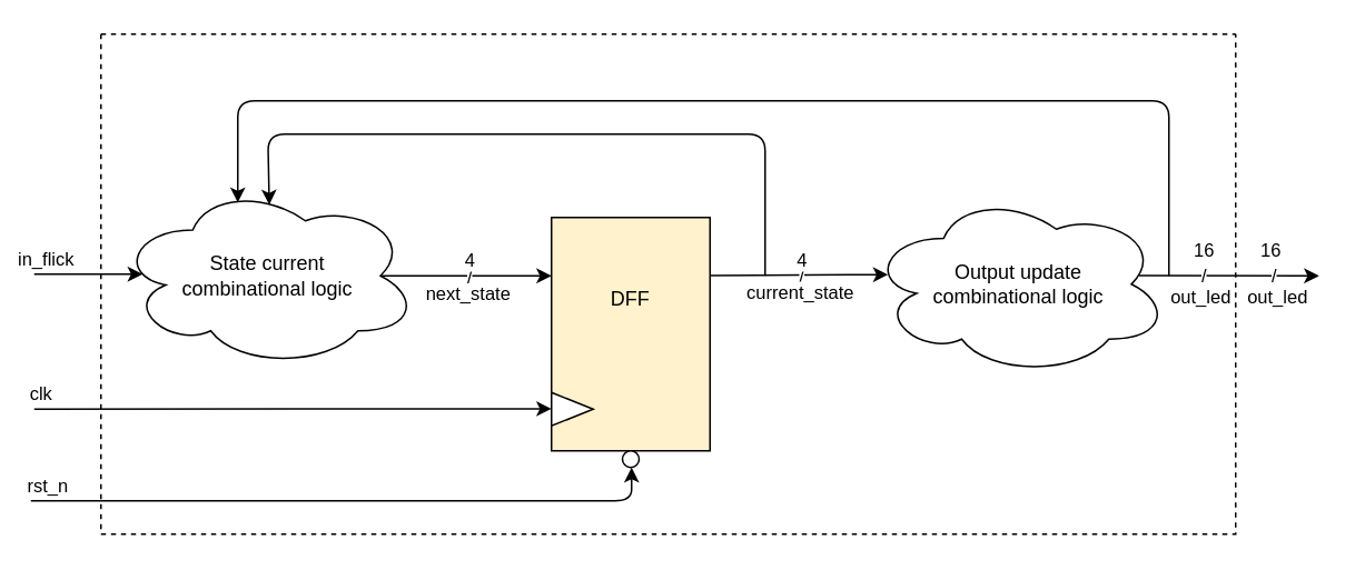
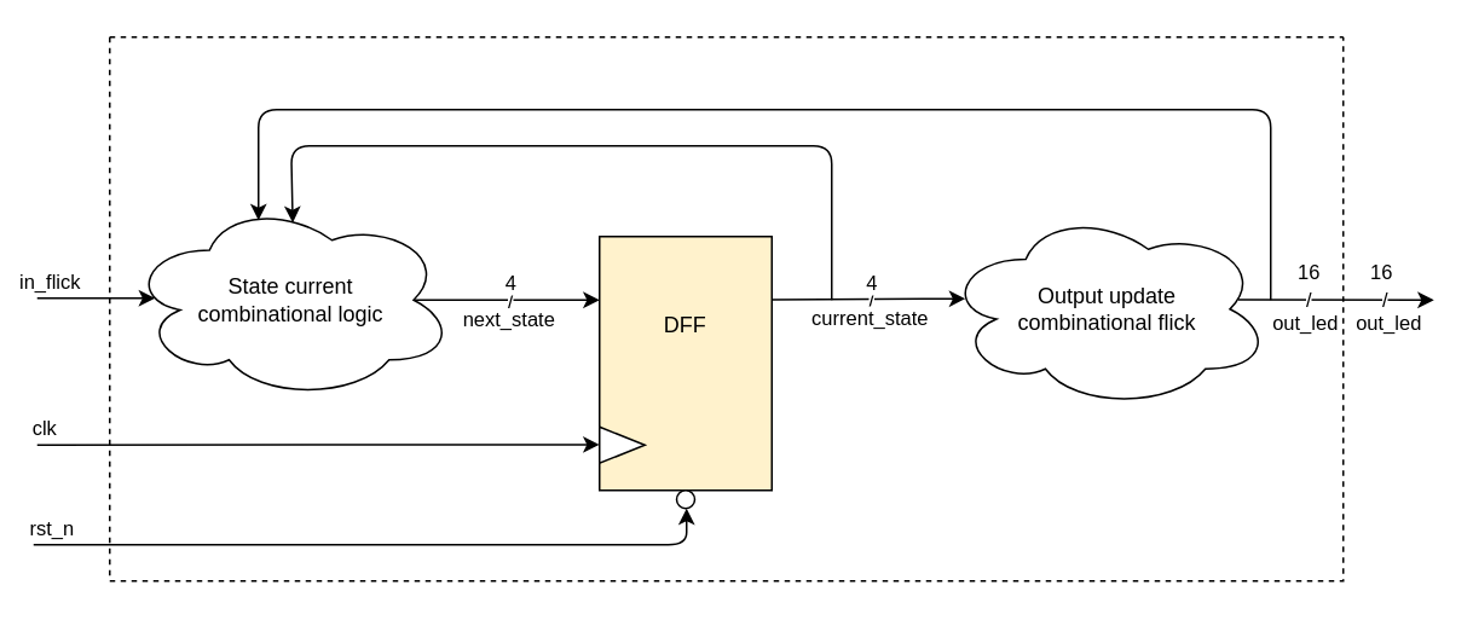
- <mxCell id="5" value="Output update&lt;br&gt;combinational logic" style="ellipse;shape=cloud;whiteSpace=wrap;html=1;" vertex="1" parent="1"><mxGeometry x="520" y="115" width="180" height="110" as="geometry" /></mxCell>
+ <mxCell id="5" value="Output update&lt;br&gt;combinational flick" style="ellipse;shape=cloud;whiteSpace=wrap;html=1;" vertex="1" parent="1"><mxGeometry x="520" y="115" width="180" height="110" as="geometry" /></mxCell>
